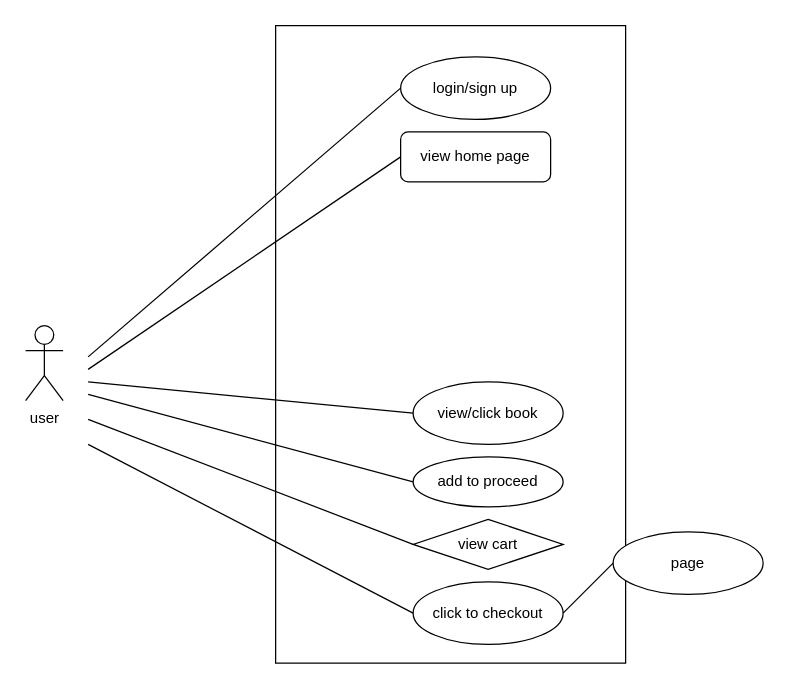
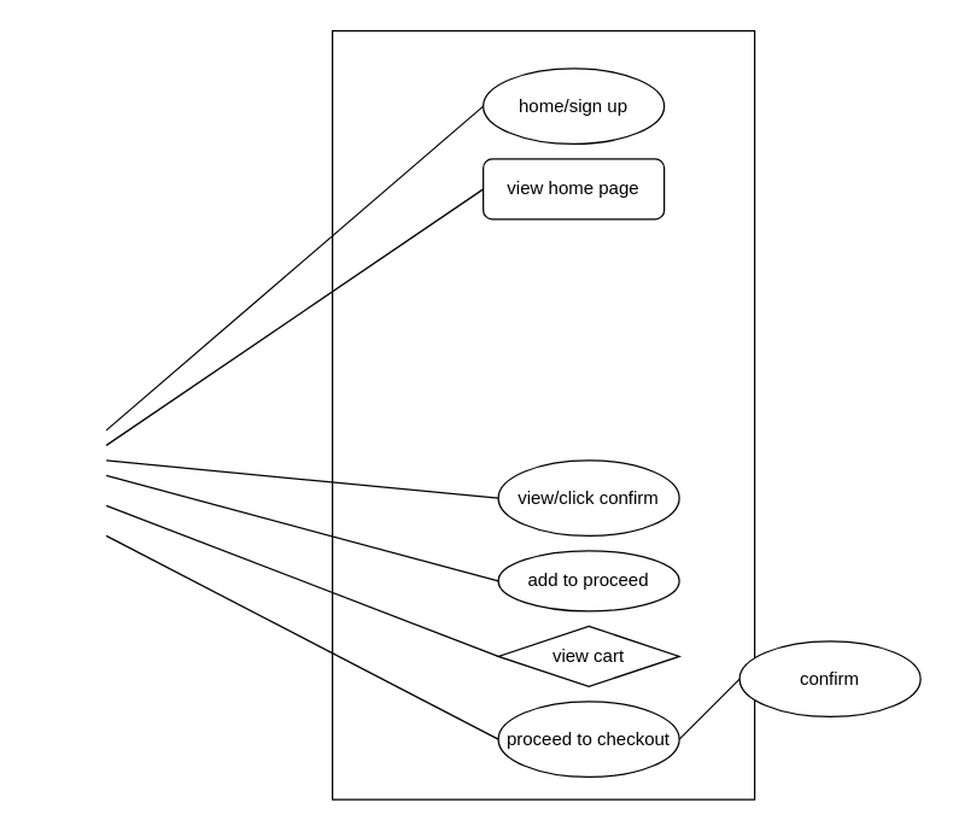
- <mxCell id="4" value="login/sign up" style="ellipse;whiteSpace=wrap;html=1;" parent="1" vertex="1"><mxGeometry x="320" y="45" width="120" height="50" as="geometry" /></mxCell>
+ <mxCell id="4" value="home/sign up" style="ellipse;whiteSpace=wrap;html=1;" parent="1" vertex="1"><mxGeometry x="320" y="45" width="120" height="50" as="geometry" /></mxCell>
- <mxCell id="2" value="user" style="shape=umlActor;verticalLabelPosition=bottom;verticalAlign=top;html=1;outlineConnect=0;" parent="1" vertex="1"><mxGeometry x="20" y="260" width="30" height="60" as="geometry" /></mxCell>
- <mxCell id="6" value="view/click book" style="ellipse;whiteSpace=wrap;html=1;" parent="1" vertex="1"><mxGeometry x="330" y="305" width="120" height="50" as="geometry" /></mxCell>
+ <mxCell id="6" value="view/click confirm" style="ellipse;whiteSpace=wrap;html=1;" parent="1" vertex="1"><mxGeometry x="330" y="305" width="120" height="50" as="geometry" /></mxCell>
- <mxCell id="11" value="page" style="ellipse;whiteSpace=wrap;html=1;" parent="1" vertex="1"><mxGeometry x="490" y="425" width="120" height="50" as="geometry" /></mxCell>
+ <mxCell id="11" value="confirm" style="ellipse;whiteSpace=wrap;html=1;" parent="1" vertex="1"><mxGeometry x="490" y="425" width="120" height="50" as="geometry" /></mxCell>
- <mxCell id="9" value="click to checkout" style="ellipse;whiteSpace=wrap;html=1;" parent="1" vertex="1"><mxGeometry x="330" y="465" width="120" height="50" as="geometry" /></mxCell>
+ <mxCell id="9" value="proceed to checkout" style="ellipse;whiteSpace=wrap;html=1;" parent="1" vertex="1"><mxGeometry x="330" y="465" width="120" height="50" as="geometry" /></mxCell>
